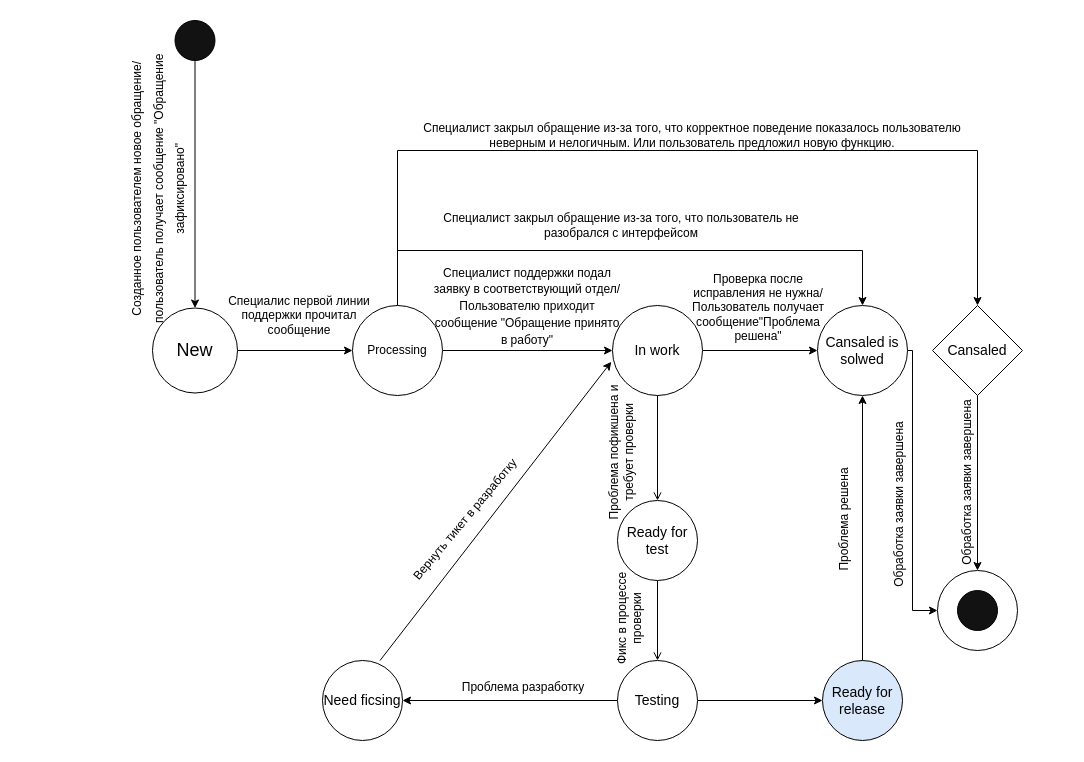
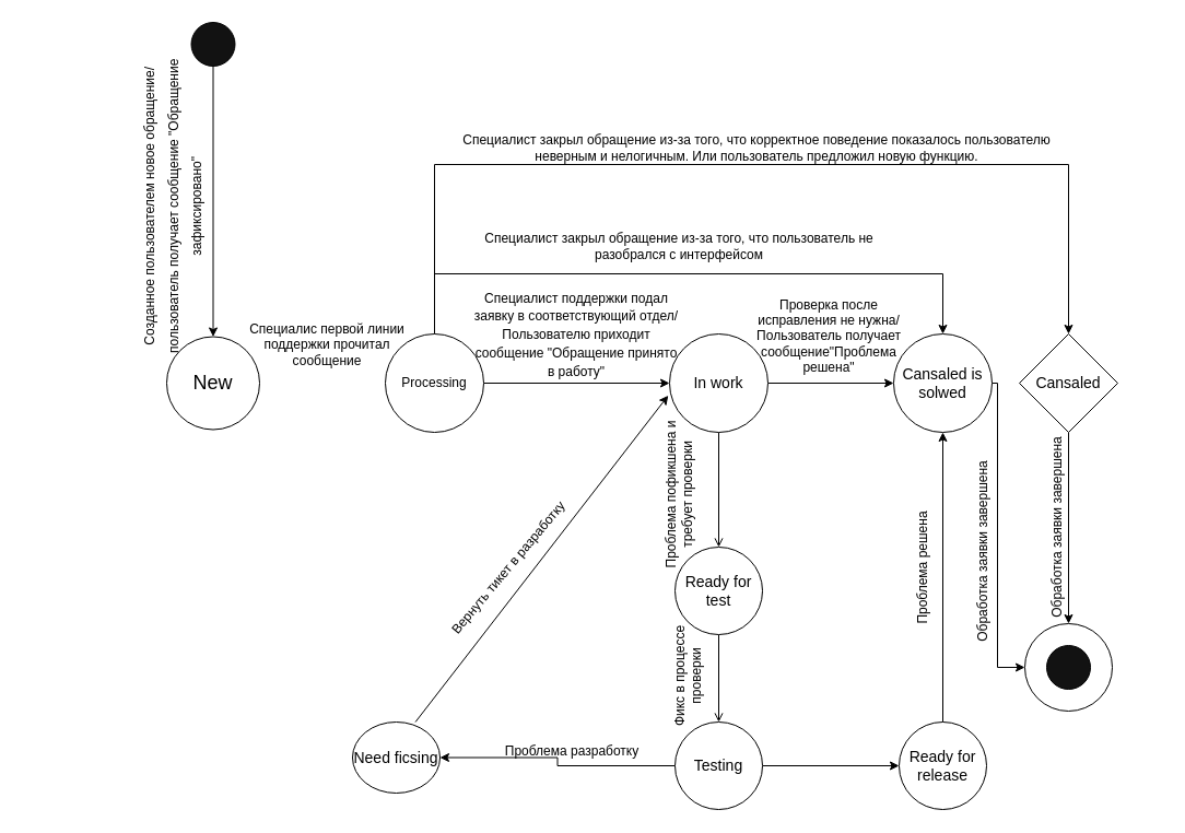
- <mxCell id="4" style="edgeStyle=orthogonalEdgeStyle;rounded=0;orthogonalLoop=1;jettySize=auto;html=1;entryX=0;entryY=0.5;entryDx=0;entryDy=0;fontSize=12;" edge="1" parent="1" source="5" target="10"><mxGeometry relative="1" as="geometry" /></mxCell>
- <mxCell id="21" value="Need ficsing" style="ellipse;whiteSpace=wrap;html=1;aspect=fixed;fillStyle=auto;fontSize=14;fillColor=#FFFFFF;" vertex="1" parent="1"><mxGeometry x="322" y="660" width="80" height="80" as="geometry" /></mxCell>
+ <mxCell id="21" value="Need ficsing" style="ellipse;whiteSpace=wrap;html=1;aspect=fixed;fillStyle=auto;fontSize=14;fillColor=#FFFFFF;" vertex="1" parent="1"><mxGeometry x="322" y="660" width="80" height="65" as="geometry" /></mxCell>
- <mxCell id="28" value="Ready for release" style="ellipse;whiteSpace=wrap;html=1;aspect=fixed;fillStyle=auto;fontSize=14;fillColor=#dae8fc;" vertex="1" parent="1"><mxGeometry x="822" y="660" width="80" height="80" as="geometry" /></mxCell>
+ <mxCell id="28" value="Ready for release" style="ellipse;whiteSpace=wrap;html=1;aspect=fixed;fillStyle=auto;fontSize=14;fillColor=#FFFFFF;" vertex="1" parent="1"><mxGeometry x="822" y="660" width="80" height="80" as="geometry" /></mxCell>
